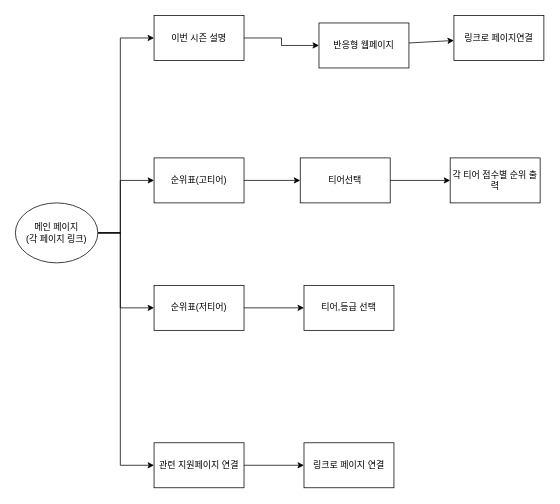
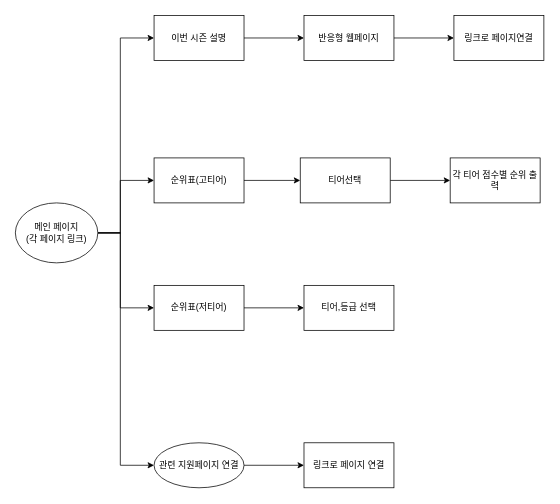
- <mxCell id="16" value="반응형 웹페이지" style="whiteSpace=wrap;html=1;" parent="1" vertex="1"><mxGeometry x="425" y="30" width="120" height="60" as="geometry" /></mxCell>
+ <mxCell id="16" value="반응형 웹페이지" style="whiteSpace=wrap;html=1;" parent="1" vertex="1"><mxGeometry x="405" y="20" width="120" height="60" as="geometry" /></mxCell>
- <mxCell id="14" value="관련 지원페이지 연결" style="whiteSpace=wrap;html=1;" parent="1" vertex="1"><mxGeometry x="205" y="590" width="120" height="60" as="geometry" /></mxCell>
+ <mxCell id="14" value="관련 지원페이지 연결" style="ellipse;whiteSpace=wrap;html=1;" parent="1" vertex="1"><mxGeometry x="205" y="590" width="120" height="60" as="geometry" /></mxCell>
